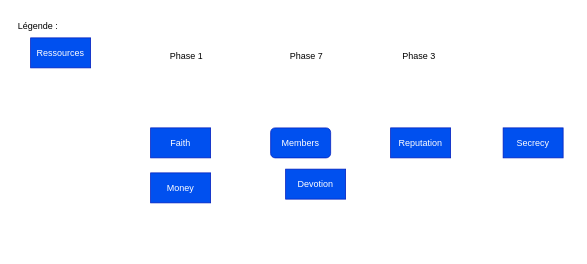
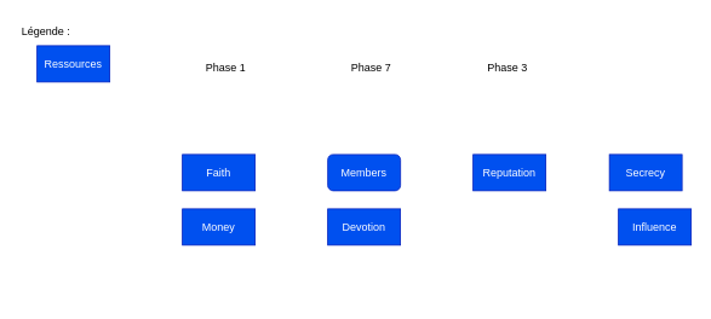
- <mxCell id="6" value="Devotion" style="rounded=0;whiteSpace=wrap;html=1;fillColor=#0050ef;fontColor=#ffffff;strokeColor=#001DBC;" vertex="1" parent="1"><mxGeometry x="380" y="225" width="80" height="40" as="geometry" /></mxCell>
+ <mxCell id="6" value="Devotion" style="rounded=0;whiteSpace=wrap;html=1;fillColor=#0050ef;fontColor=#ffffff;strokeColor=#001DBC;" vertex="1" parent="1"><mxGeometry x="360" y="230" width="80" height="40" as="geometry" /></mxCell>
+ <mxCell id="16" value="Influence" style="rounded=0;whiteSpace=wrap;html=1;fillColor=#0050ef;fontColor=#ffffff;strokeColor=#001DBC;" vertex="1" parent="1"><mxGeometry x="680" y="230" width="80" height="40" as="geometry" /></mxCell>
